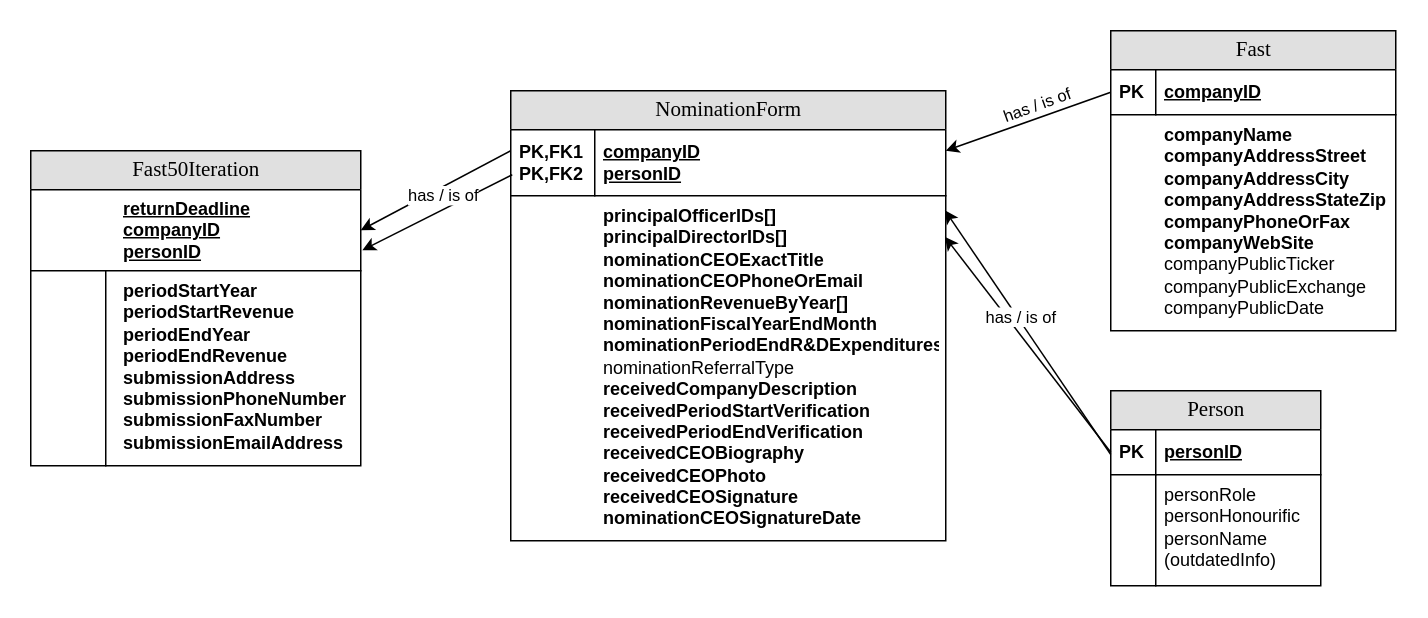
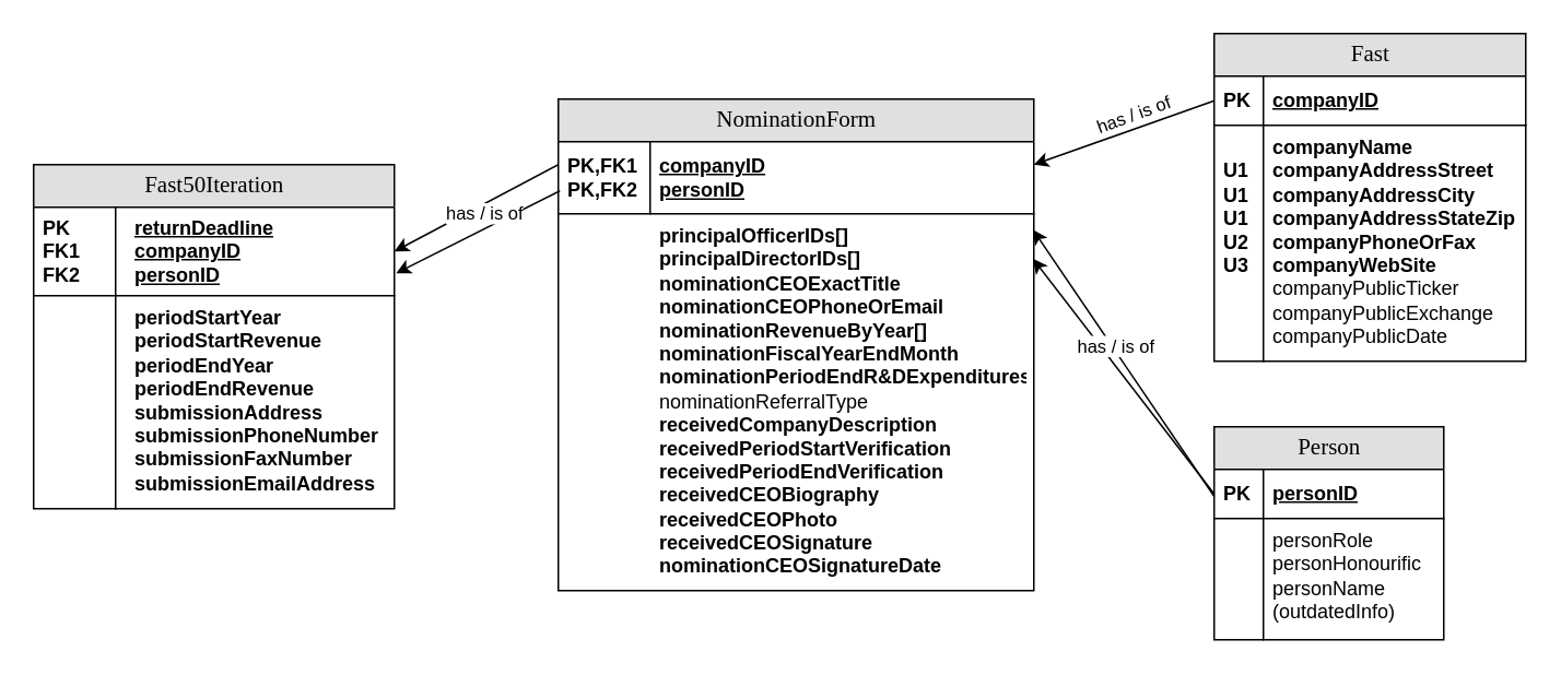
+ <mxCell id="15" value="&lt;div&gt;&lt;b&gt;&lt;br&gt;&lt;/b&gt;&lt;/div&gt;&lt;div&gt;&lt;b&gt;U1&lt;br&gt;&lt;/b&gt;&lt;/div&gt;&lt;div&gt;&lt;b&gt;U1&lt;br&gt;&lt;/b&gt;&lt;/div&gt;&lt;div&gt;&lt;b&gt;U1&lt;br&gt;&lt;/b&gt;&lt;/div&gt;&lt;div&gt;&lt;b&gt;U2&lt;br&gt;&lt;/b&gt;&lt;/div&gt;&lt;div&gt;&lt;b&gt;U3&lt;br&gt;&lt;/b&gt;&lt;/div&gt;" style="shape=partialRectangle;top=0;left=0;bottom=0;html=1;fillColor=none;align=left;verticalAlign=top;spacingLeft=4;spacingRight=4;whiteSpace=wrap;overflow=hidden;rotatable=0;points=[];portConstraint=eastwest;part=1;" vertex="1" connectable="0" parent="14"><mxGeometry width="30" height="144" as="geometry" /></mxCell>
+ <mxCell id="8" value="&lt;div&gt;PK&lt;/div&gt;&lt;div&gt;FK1&lt;/div&gt;&lt;div&gt;FK2&lt;/div&gt;" style="shape=partialRectangle;fontStyle=1;top=0;left=0;bottom=0;html=1;fillColor=none;align=left;verticalAlign=middle;spacingLeft=4;spacingRight=4;whiteSpace=wrap;overflow=hidden;rotatable=0;points=[];portConstraint=eastwest;part=1;" vertex="1" connectable="0" parent="7"><mxGeometry width="50" height="54" as="geometry" /></mxCell>
